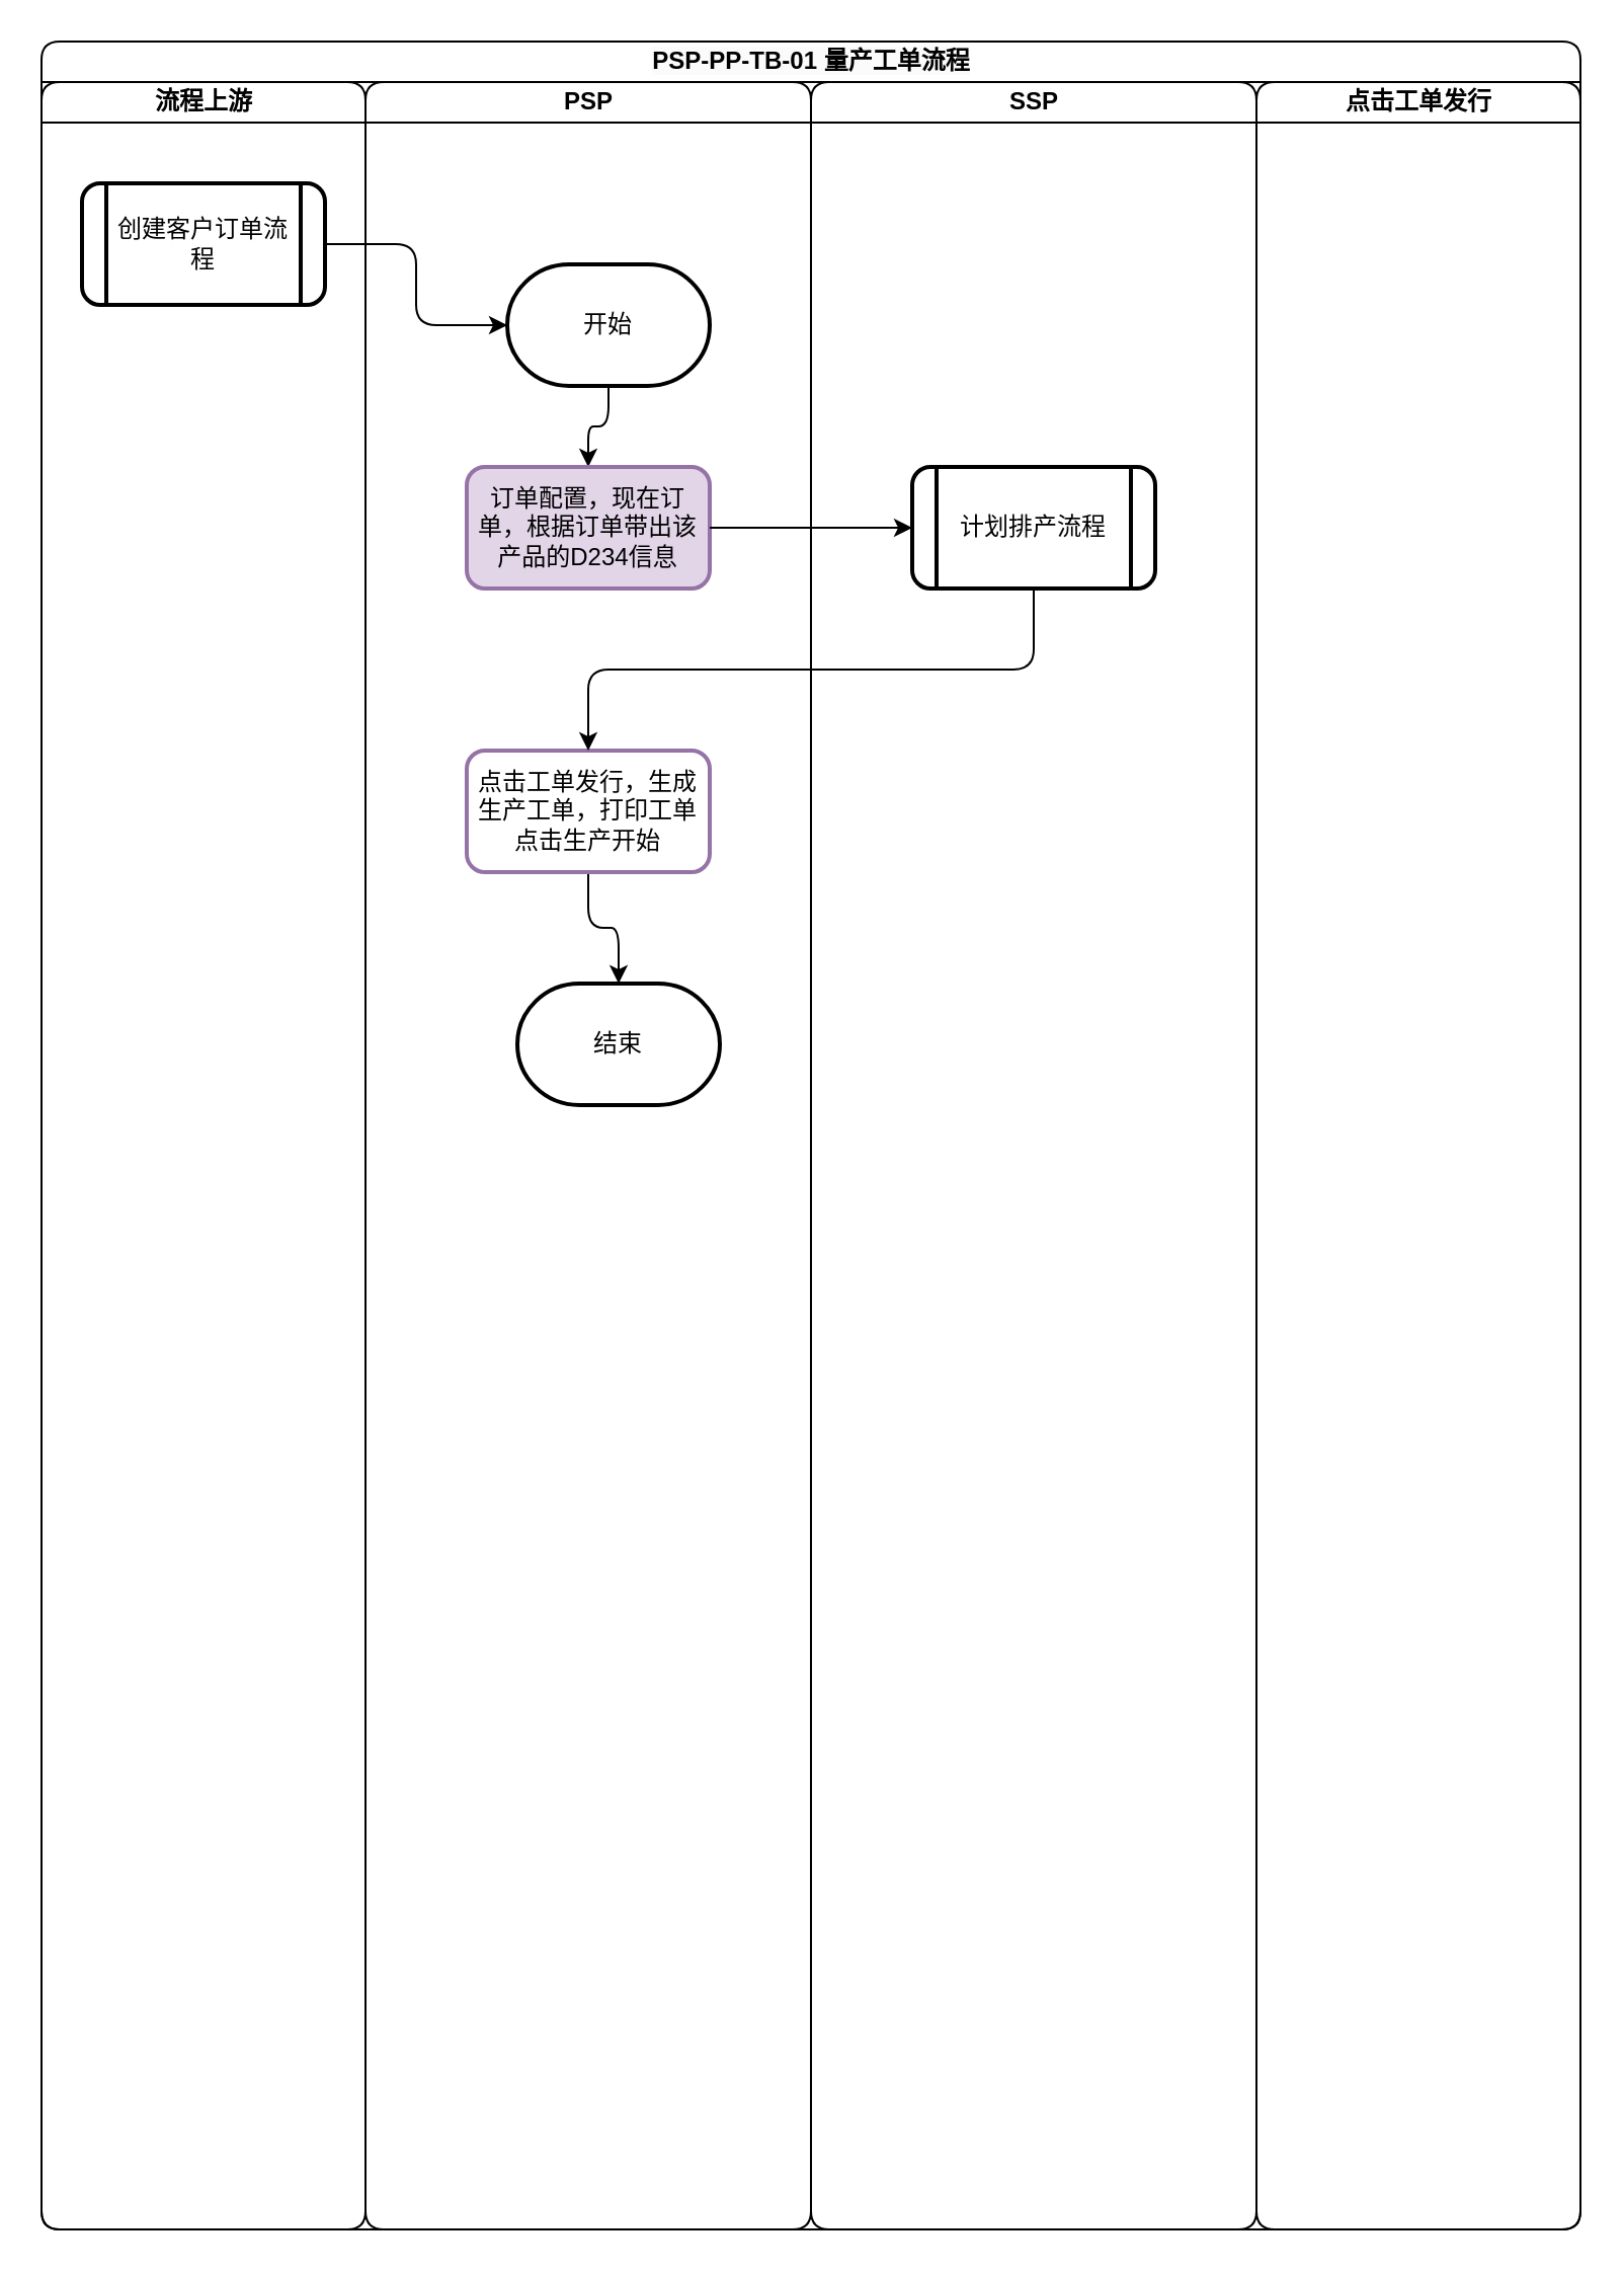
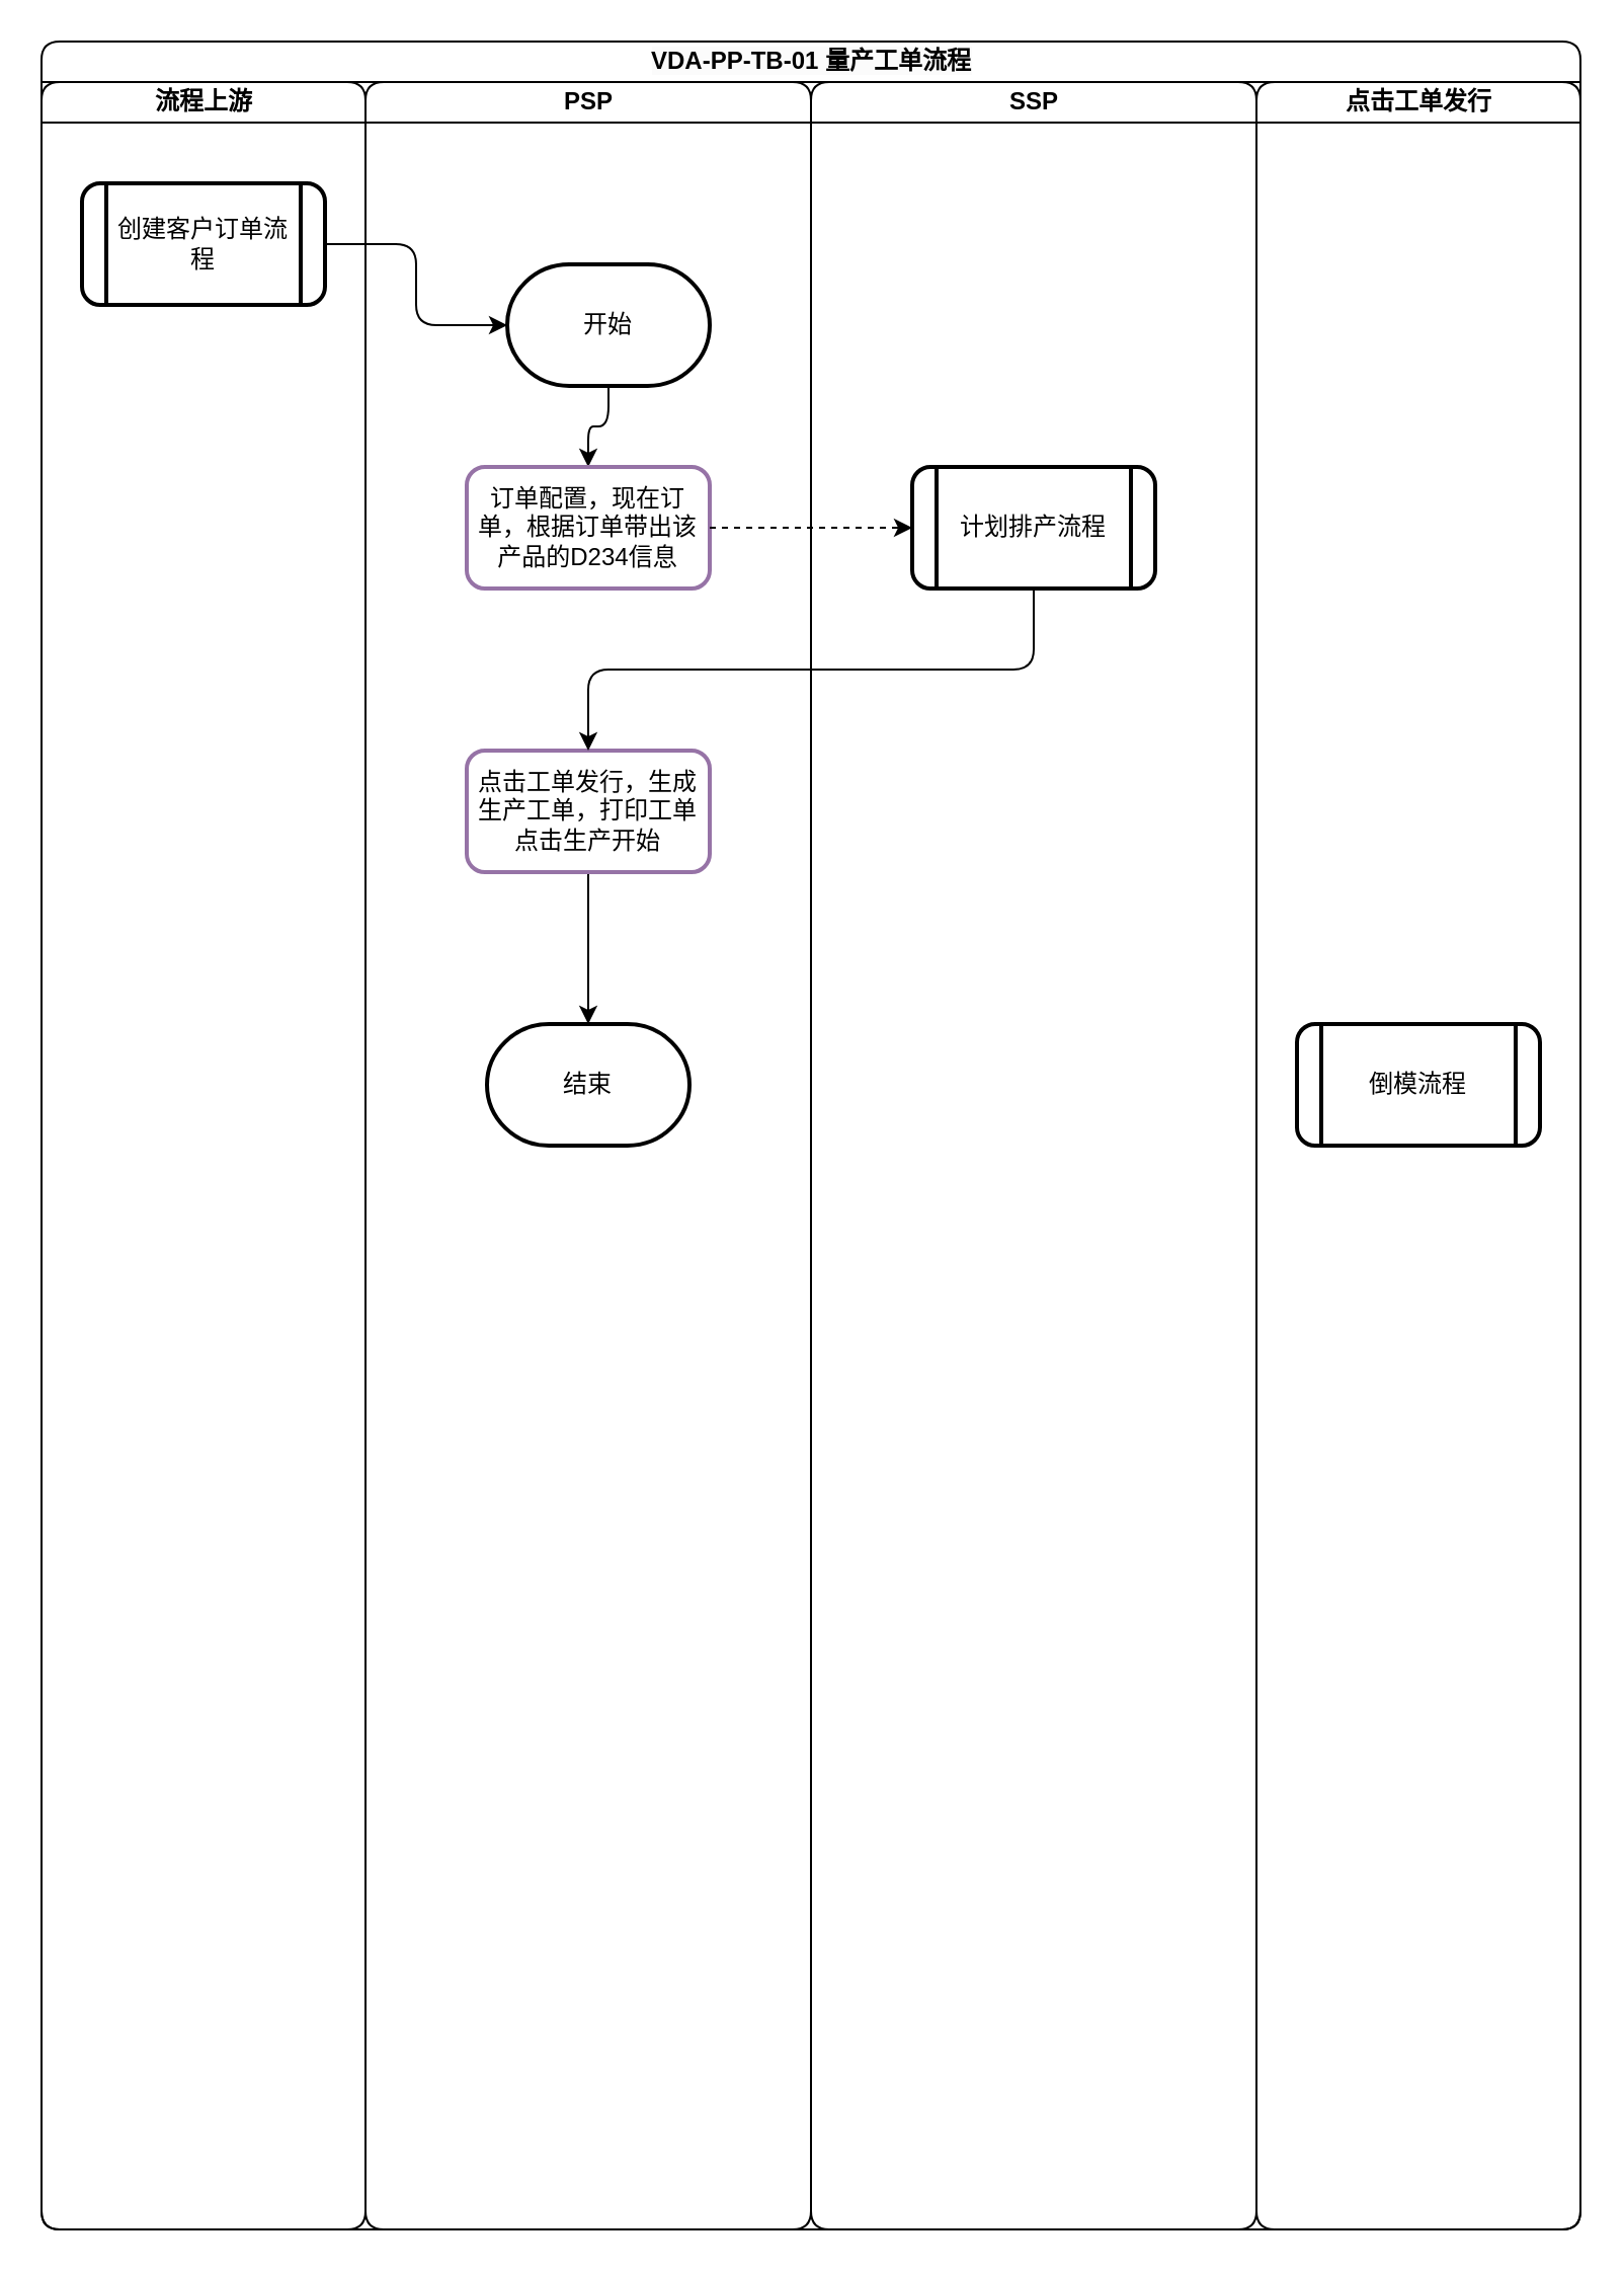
- <mxCell id="2" value="&lt;span style=&quot;color: rgb(0, 0, 0); font-family: Helvetica; font-size: 12px; font-style: normal; font-variant-ligatures: normal; font-variant-caps: normal; letter-spacing: normal; orphans: 2; text-align: center; text-indent: 0px; text-transform: none; widows: 2; word-spacing: 0px; -webkit-text-stroke-width: 0px; background-color: rgb(251, 251, 251); text-decoration-thickness: initial; text-decoration-style: initial; text-decoration-color: initial; float: none; display: inline !important;&quot;&gt;&lt;b&gt;PSP-PP-TB-01 量产工单流程&lt;/b&gt;&lt;/span&gt;" style="swimlane;childLayout=stackLayout;resizeParent=1;resizeParentMax=0;startSize=20;html=1;rounded=1;fontStyle=0" parent="1" vertex="1"><mxGeometry x="20" y="20" width="760" height="1080" as="geometry" /></mxCell>
+ <mxCell id="2" value="&lt;span style=&quot;color: rgb(0, 0, 0); font-family: Helvetica; font-size: 12px; font-style: normal; font-variant-ligatures: normal; font-variant-caps: normal; letter-spacing: normal; orphans: 2; text-align: center; text-indent: 0px; text-transform: none; widows: 2; word-spacing: 0px; -webkit-text-stroke-width: 0px; background-color: rgb(251, 251, 251); text-decoration-thickness: initial; text-decoration-style: initial; text-decoration-color: initial; float: none; display: inline !important;&quot;&gt;&lt;b&gt;VDA-PP-TB-01 量产工单流程&lt;/b&gt;&lt;/span&gt;" style="swimlane;childLayout=stackLayout;resizeParent=1;resizeParentMax=0;startSize=20;html=1;rounded=1;fontStyle=0" parent="1" vertex="1"><mxGeometry x="20" y="20" width="760" height="1080" as="geometry" /></mxCell>
- <mxCell id="8" value="订单配置，现在订单，根据订单带出该产品的D234信息" style="whiteSpace=wrap;html=1;strokeWidth=2;rounded=1;fillColor=#e1d5e7;strokeColor=#9673a6;" parent="5" vertex="1"><mxGeometry x="50" y="190" width="120" height="60" as="geometry" /></mxCell>
+ <mxCell id="8" value="订单配置，现在订单，根据订单带出该产品的D234信息" style="whiteSpace=wrap;html=1;strokeWidth=2;rounded=1;fillColor=#ffffff;strokeColor=#9673a6;" parent="5" vertex="1"><mxGeometry x="50" y="190" width="120" height="60" as="geometry" /></mxCell>
- <mxCell id="17" style="edgeStyle=orthogonalEdgeStyle;rounded=1;orthogonalLoop=1;jettySize=auto;html=1;exitX=1;exitY=0.5;exitDx=0;exitDy=0;entryX=0;entryY=0.5;entryDx=0;entryDy=0;" parent="2" source="8" target="13" edge="1"><mxGeometry relative="1" as="geometry" /></mxCell>
+ <mxCell id="17" style="edgeStyle=orthogonalEdgeStyle;rounded=1;orthogonalLoop=1;jettySize=auto;html=1;exitX=1;exitY=0.5;exitDx=0;exitDy=0;entryX=0;entryY=0.5;entryDx=0;entryDy=0;dashed=1;" parent="2" source="8" target="13" edge="1"><mxGeometry relative="1" as="geometry" /></mxCell>
- <mxCell id="11" value="结束" style="strokeWidth=2;html=1;shape=mxgraph.flowchart.terminator;whiteSpace=wrap;rounded=1;" parent="5" vertex="1"><mxGeometry x="75" y="445" width="100" height="60" as="geometry" /></mxCell>
+ <mxCell id="11" value="结束" style="strokeWidth=2;html=1;shape=mxgraph.flowchart.terminator;whiteSpace=wrap;rounded=1;" parent="5" vertex="1"><mxGeometry x="60" y="465" width="100" height="60" as="geometry" /></mxCell>
+ <mxCell id="15" value="倒模流程" style="shape=process;whiteSpace=wrap;html=1;backgroundOutline=1;rounded=1;strokeWidth=2;" parent="14" vertex="1"><mxGeometry x="20" y="465" width="120" height="60" as="geometry" /></mxCell>
